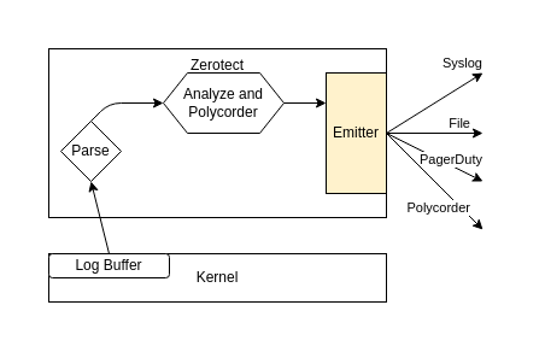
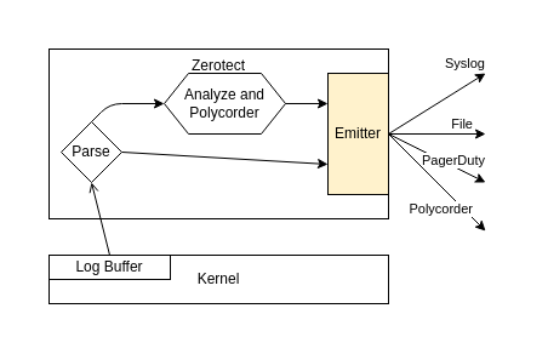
+ <mxCell id="9" value="" style="endArrow=classic;html=1;exitX=1;exitY=0.5;exitDx=0;exitDy=0;entryX=0;entryY=0.75;entryDx=0;entryDy=0;" parent="1" source="7" target="8" edge="1"><mxGeometry relative="1" as="geometry"><mxPoint x="140" y="70" as="sourcePoint" /><mxPoint x="380" y="140" as="targetPoint" /></mxGeometry></mxCell>
- <mxCell id="6" value="" style="endArrow=classic;html=1;exitX=0.5;exitY=0;exitDx=0;exitDy=0;entryX=0.5;entryY=1;entryDx=0;entryDy=0;" parent="1" source="4" target="7" edge="1"><mxGeometry relative="1" as="geometry"><mxPoint x="140" y="140" as="sourcePoint" /><mxPoint x="280" y="172" as="targetPoint" /></mxGeometry></mxCell>
+ <mxCell id="6" value="" style="endArrow=open;html=1;exitX=0.5;exitY=0;exitDx=0;exitDy=0;entryX=0.5;entryY=1;entryDx=0;entryDy=0;" parent="1" source="4" target="7" edge="1"><mxGeometry relative="1" as="geometry"><mxPoint x="140" y="140" as="sourcePoint" /><mxPoint x="280" y="172" as="targetPoint" /></mxGeometry></mxCell>
- <mxCell id="4" value="Log Buffer" style="whiteSpace=wrap;html=1;rounded=1;" parent="1" vertex="1"><mxGeometry x="40" y="210" width="100" height="20" as="geometry" /></mxCell>
+ <mxCell id="4" value="Log Buffer" style="rounded=0;whiteSpace=wrap;html=1;" parent="1" vertex="1"><mxGeometry x="40" y="210" width="100" height="20" as="geometry" /></mxCell>
